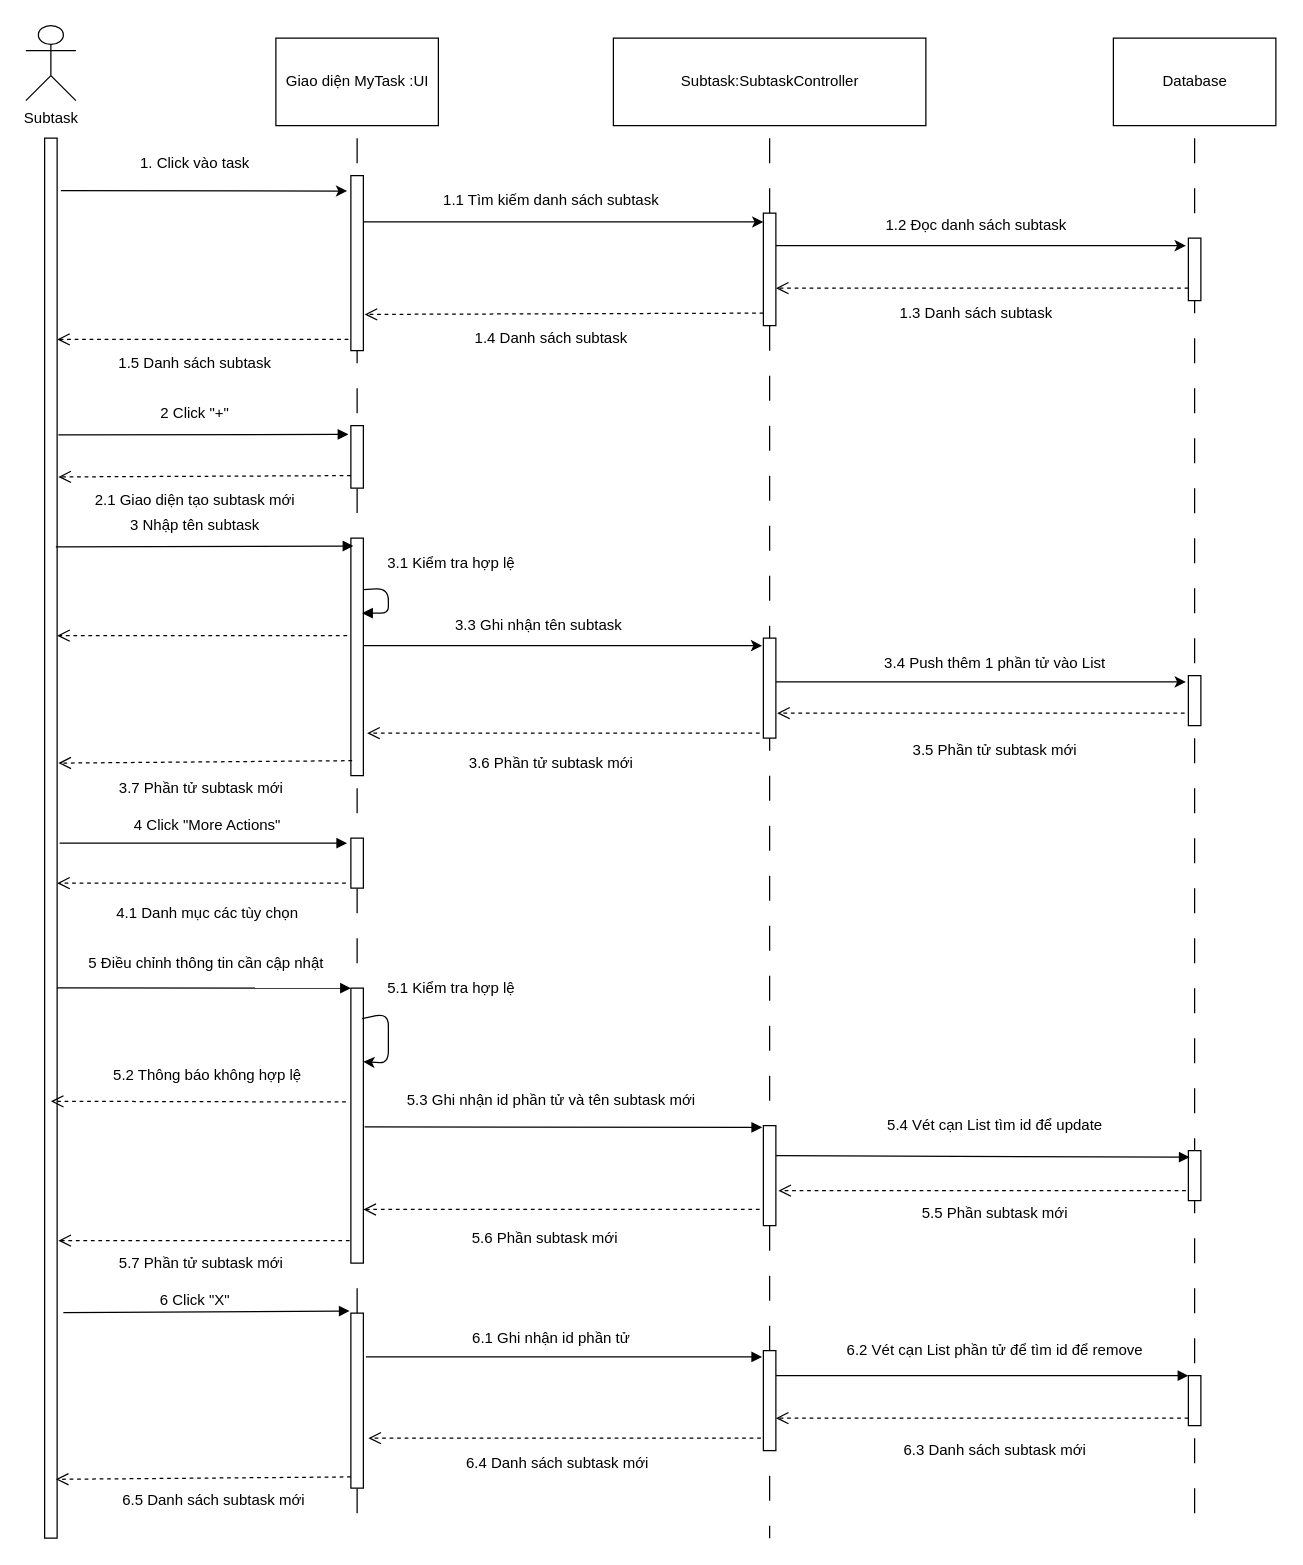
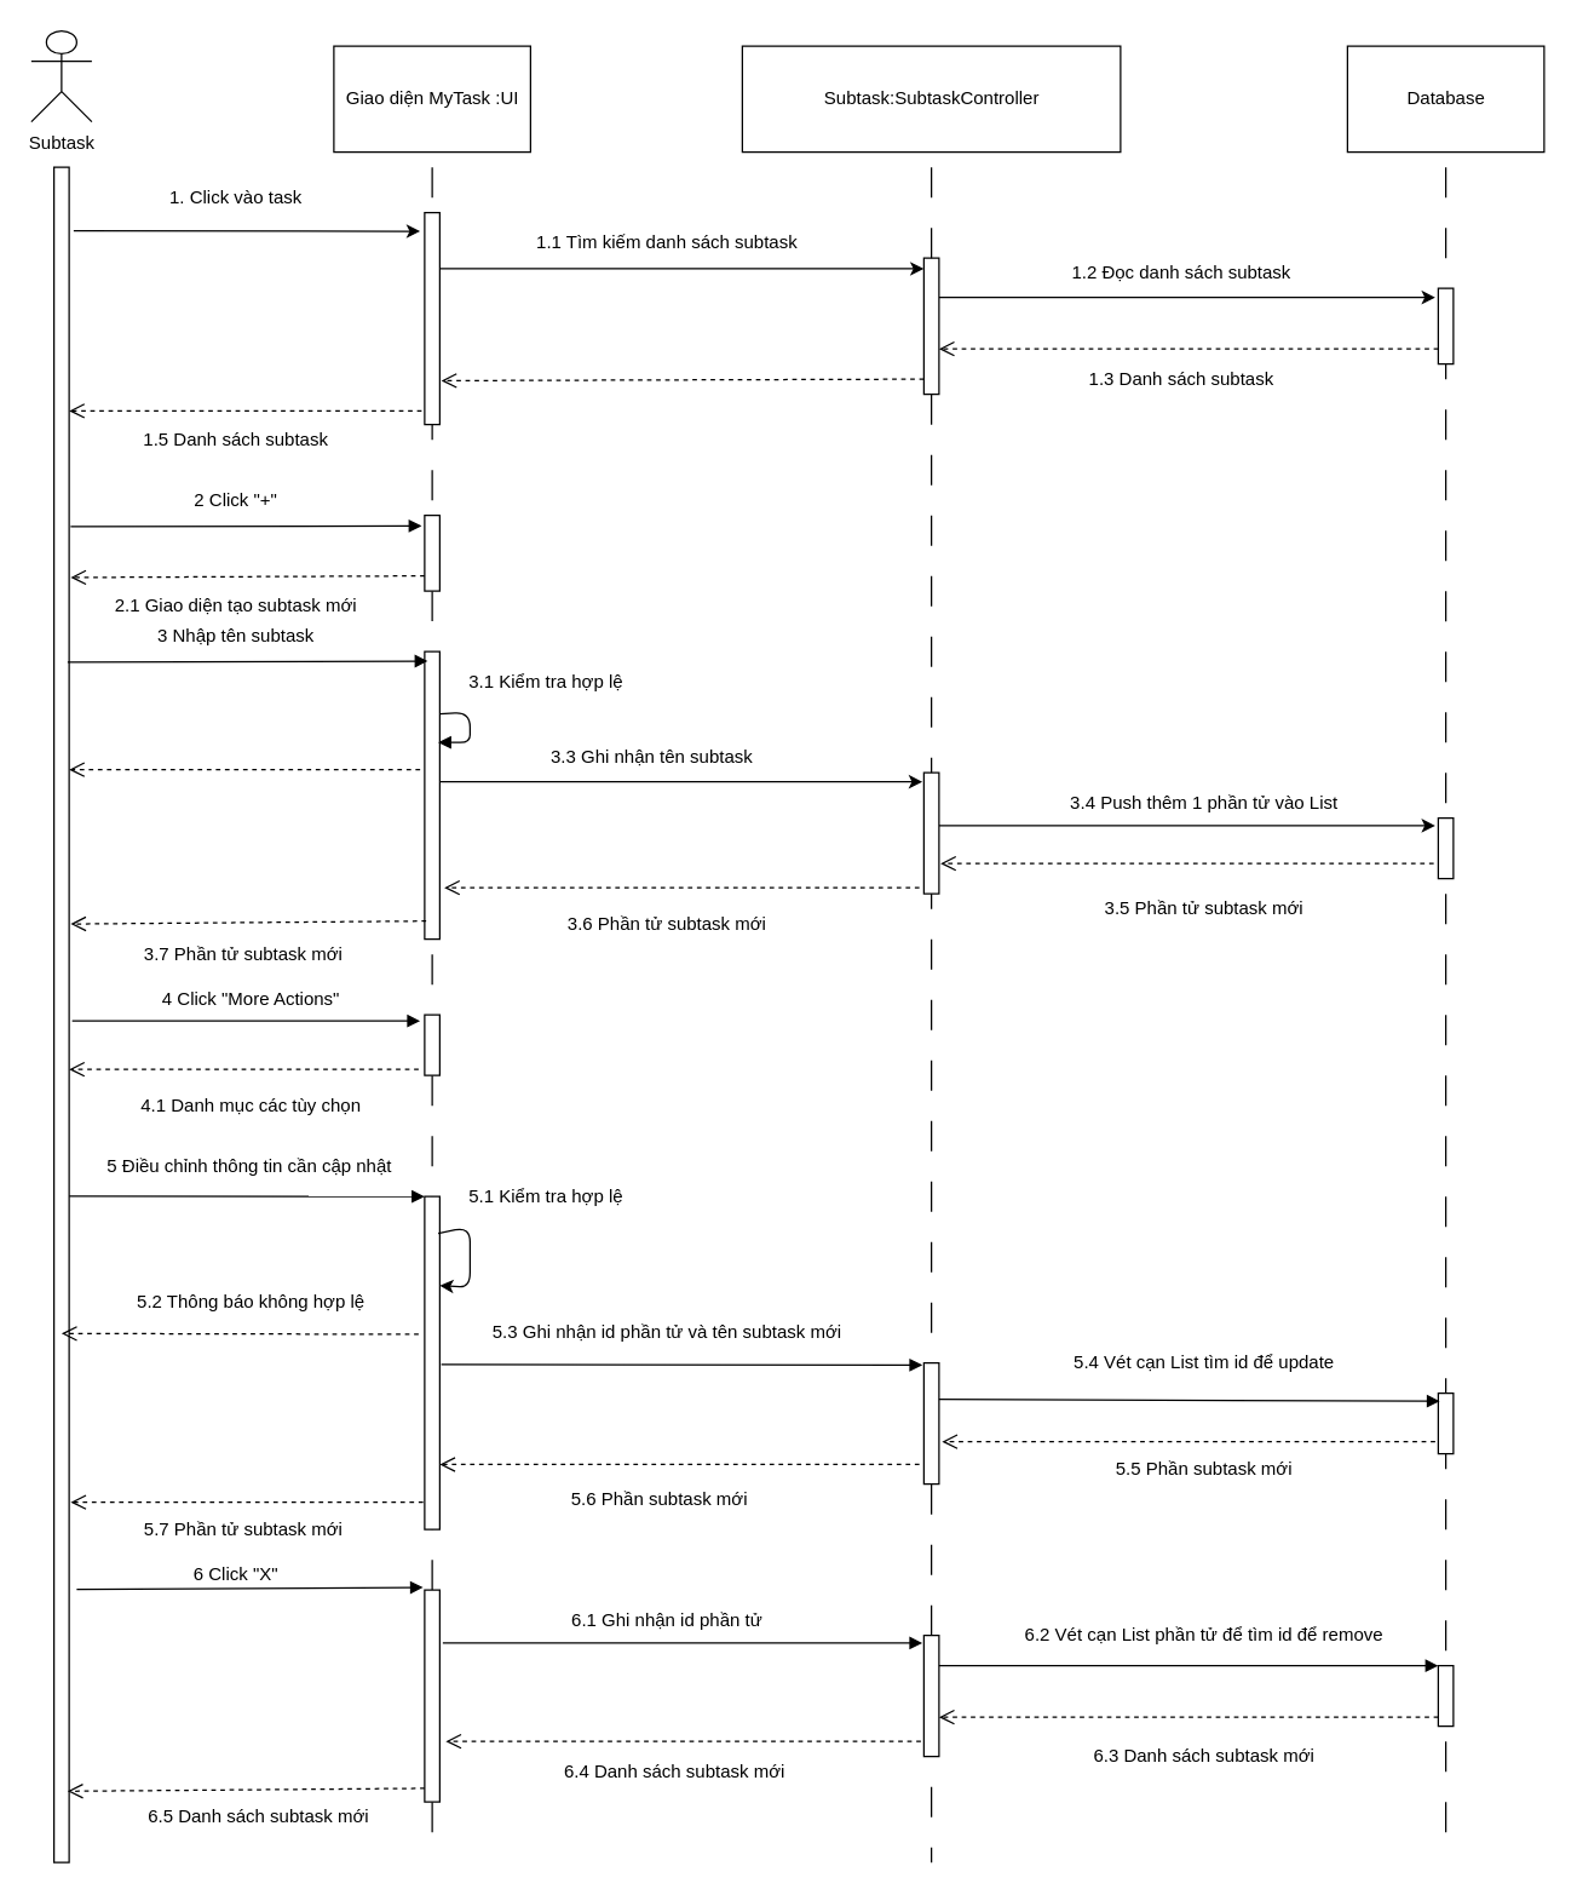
- <mxCell id="20" value="1.4 Danh sách subtask" style="text;html=1;align=center;verticalAlign=middle;resizable=0;points=[];autosize=1;" vertex="1" parent="1"><mxGeometry x="370" y="260" width="140" height="20" as="geometry" /></mxCell>
